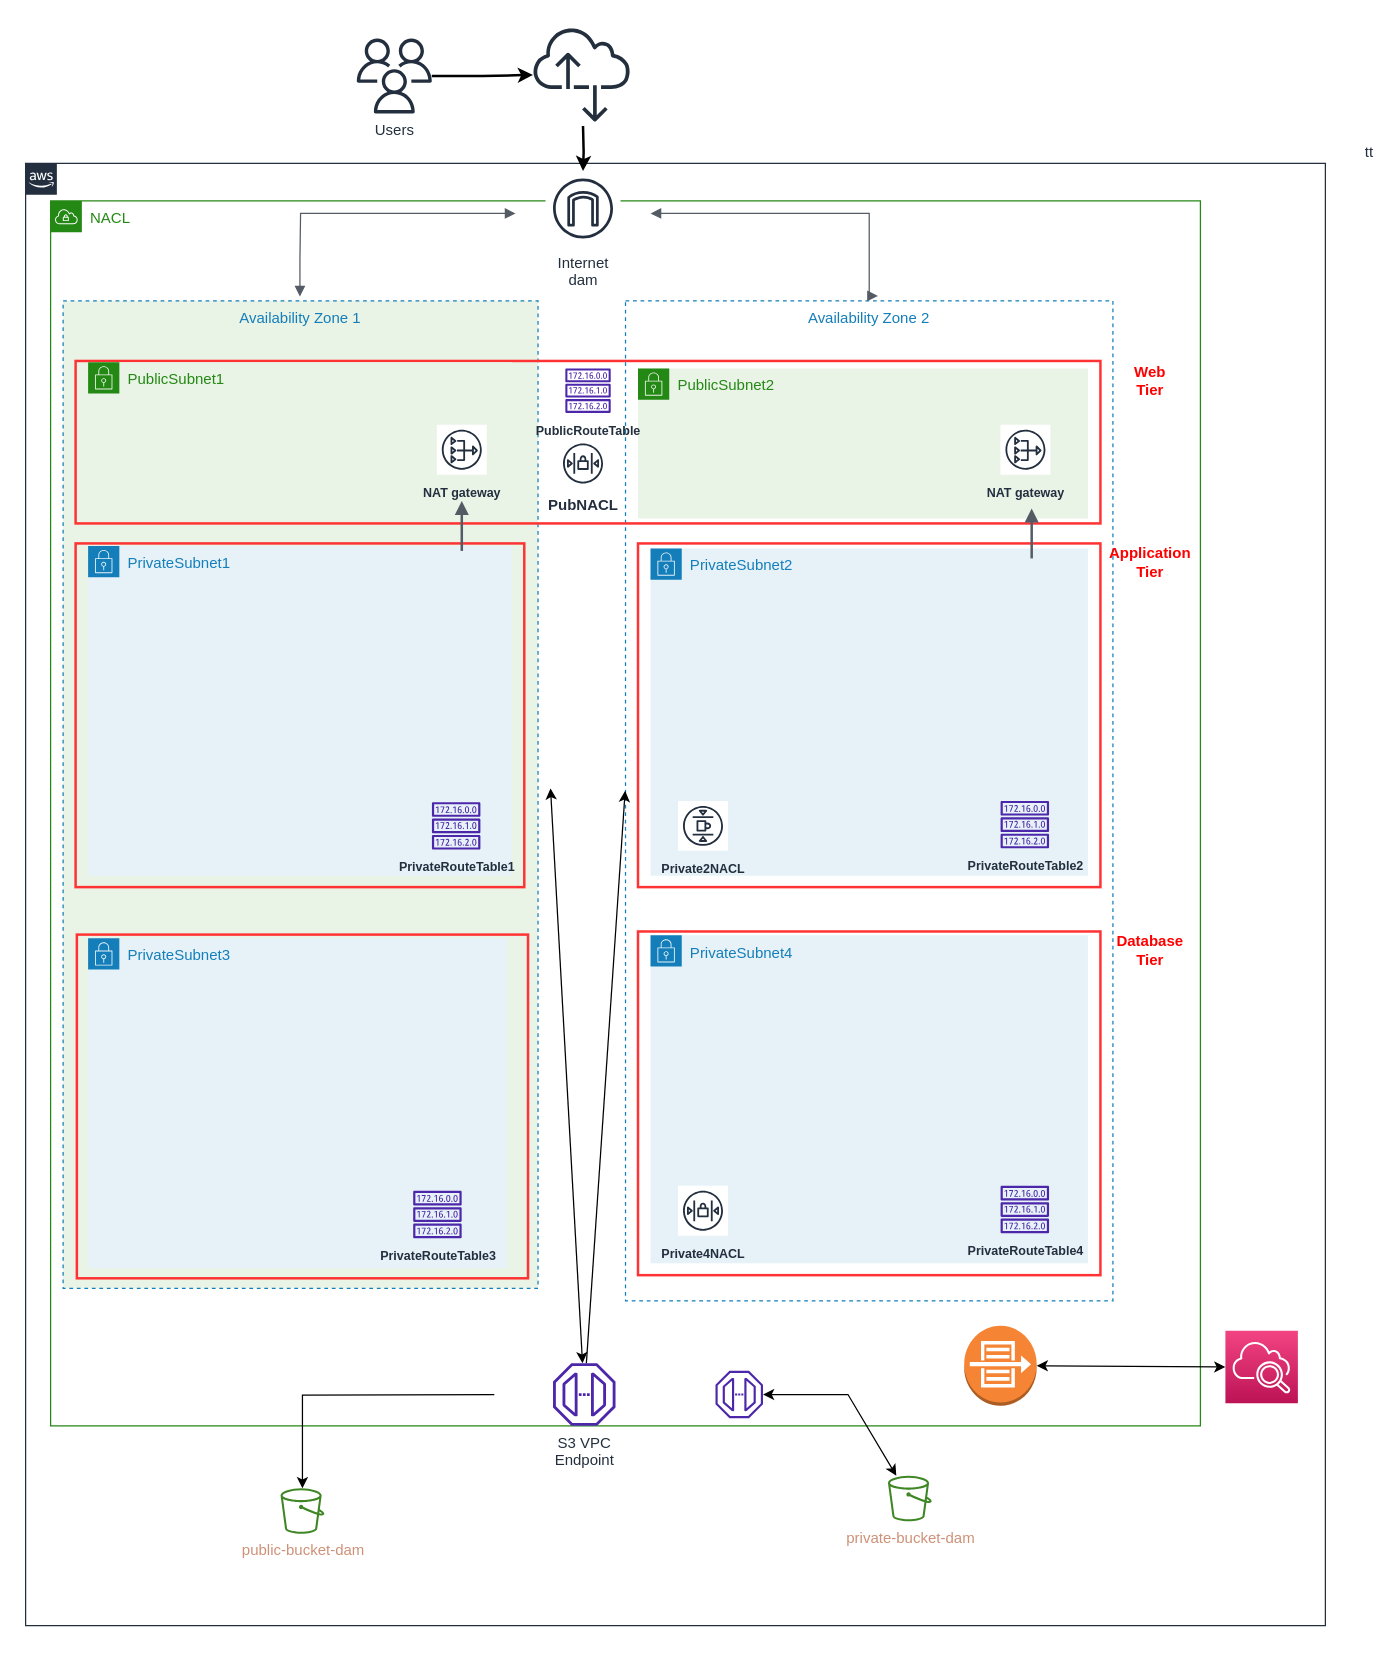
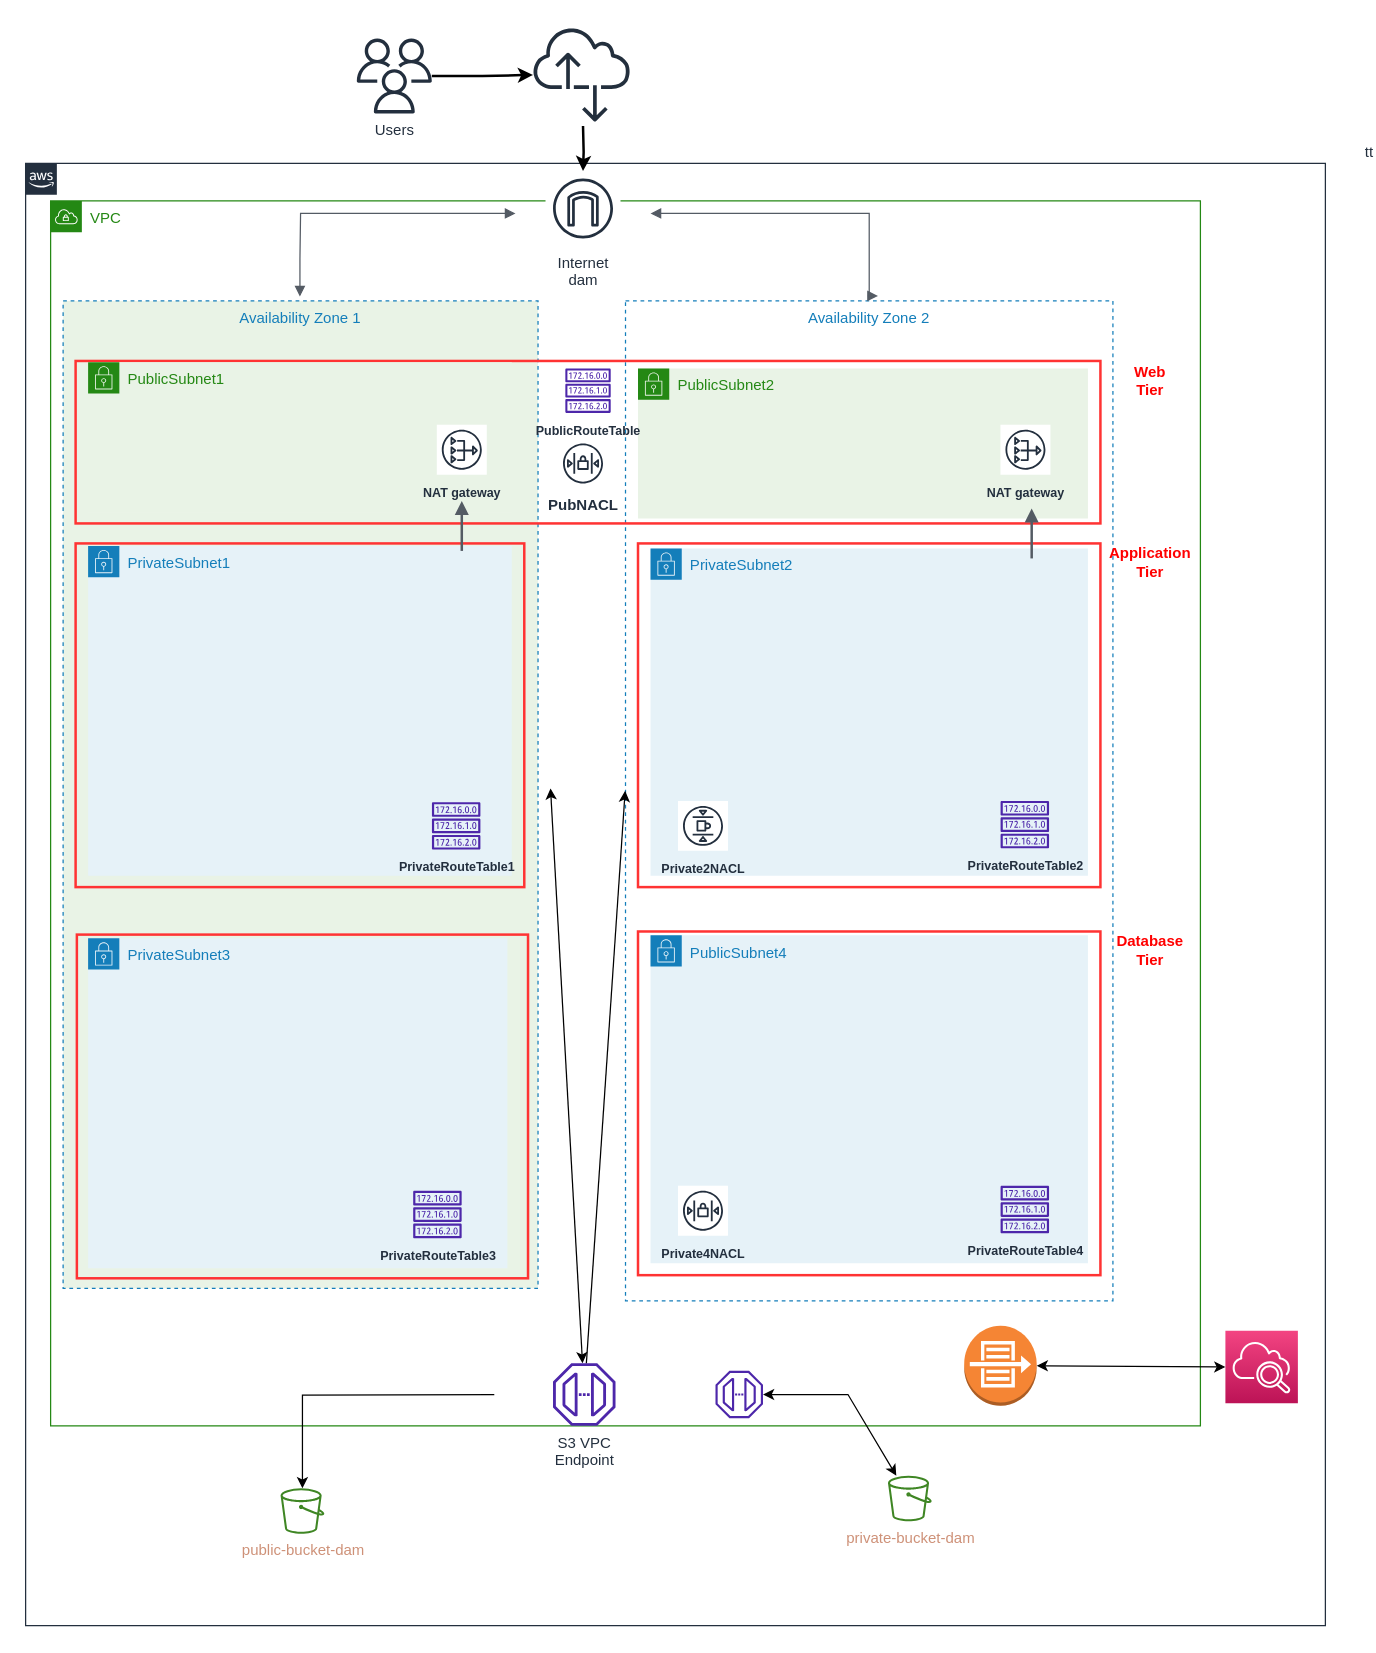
- <mxCell id="4" value="NACL" style="points=[[0,0],[0.25,0],[0.5,0],[0.75,0],[1,0],[1,0.25],[1,0.5],[1,0.75],[1,1],[0.75,1],[0.5,1],[0.25,1],[0,1],[0,0.75],[0,0.5],[0,0.25]];outlineConnect=0;gradientColor=none;html=1;whiteSpace=wrap;fontSize=12;fontStyle=0;shape=mxgraph.aws4.group;grIcon=mxgraph.aws4.group_vpc;strokeColor=#248814;fillColor=none;verticalAlign=top;align=left;spacingLeft=30;dashed=0;fontColor=#248814;" parent="1" vertex="1"><mxGeometry x="40" y="160" width="920" height="980" as="geometry" /></mxCell>
+ <mxCell id="4" value="VPC" style="points=[[0,0],[0.25,0],[0.5,0],[0.75,0],[1,0],[1,0.25],[1,0.5],[1,0.75],[1,1],[0.75,1],[0.5,1],[0.25,1],[0,1],[0,0.75],[0,0.5],[0,0.25]];outlineConnect=0;gradientColor=none;html=1;whiteSpace=wrap;fontSize=12;fontStyle=0;shape=mxgraph.aws4.group;grIcon=mxgraph.aws4.group_vpc;strokeColor=#248814;fillColor=none;verticalAlign=top;align=left;spacingLeft=30;dashed=0;fontColor=#248814;" parent="1" vertex="1"><mxGeometry x="40" y="160" width="920" height="980" as="geometry" /></mxCell>
- <mxCell id="42" value="PrivateSubnet4" style="points=[[0,0],[0.25,0],[0.5,0],[0.75,0],[1,0],[1,0.25],[1,0.5],[1,0.75],[1,1],[0.75,1],[0.5,1],[0.25,1],[0,1],[0,0.75],[0,0.5],[0,0.25]];outlineConnect=0;gradientColor=none;html=1;whiteSpace=wrap;fontSize=12;fontStyle=0;shape=mxgraph.aws4.group;grIcon=mxgraph.aws4.group_security_group;grStroke=0;strokeColor=#147EBA;fillColor=#E6F2F8;verticalAlign=top;align=left;spacingLeft=30;fontColor=#147EBA;dashed=0;" parent="1" vertex="1"><mxGeometry x="520" y="747.5" width="350" height="262.5" as="geometry" /></mxCell>
+ <mxCell id="42" value="PublicSubnet4" style="points=[[0,0],[0.25,0],[0.5,0],[0.75,0],[1,0],[1,0.25],[1,0.5],[1,0.75],[1,1],[0.75,1],[0.5,1],[0.25,1],[0,1],[0,0.75],[0,0.5],[0,0.25]];outlineConnect=0;gradientColor=none;html=1;whiteSpace=wrap;fontSize=12;fontStyle=0;shape=mxgraph.aws4.group;grIcon=mxgraph.aws4.group_security_group;grStroke=0;strokeColor=#147EBA;fillColor=#E6F2F8;verticalAlign=top;align=left;spacingLeft=30;fontColor=#147EBA;dashed=0;" parent="1" vertex="1"><mxGeometry x="520" y="747.5" width="350" height="262.5" as="geometry" /></mxCell>
